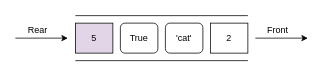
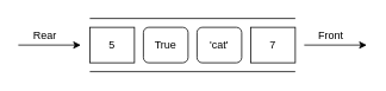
- <mxCell id="2" value="5" style="rounded=0;whiteSpace=wrap;html=1;fillColor=#e1d5e7;" vertex="1" parent="1"><mxGeometry x="100" y="30" width="50" height="40" as="geometry" /></mxCell>
+ <mxCell id="2" value="5" style="rounded=0;whiteSpace=wrap;html=1;" vertex="1" parent="1"><mxGeometry x="100" y="30" width="50" height="40" as="geometry" /></mxCell>
- <mxCell id="6" value="2" style="rounded=0;whiteSpace=wrap;html=1;" vertex="1" parent="1"><mxGeometry x="280" y="30" width="50" height="40" as="geometry" /></mxCell>
+ <mxCell id="6" value="7" style="rounded=0;whiteSpace=wrap;html=1;" vertex="1" parent="1"><mxGeometry x="280" y="30" width="50" height="40" as="geometry" /></mxCell>
